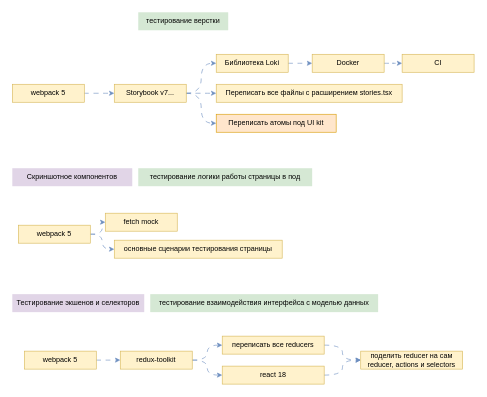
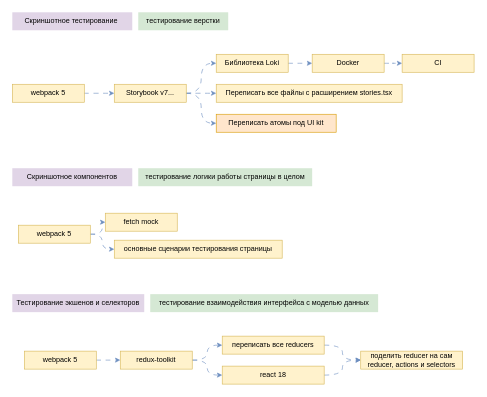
+ <mxCell id="2" value="Скриншотное тестирование&amp;nbsp;" style="text;html=1;strokeColor=none;fillColor=#e1d5e7;align=center;verticalAlign=middle;whiteSpace=wrap;rounded=0;" parent="1" vertex="1"><mxGeometry x="20" y="20" width="200" height="30" as="geometry" /></mxCell>
- <mxCell id="3" value="тестирование логики работы страницы в под" style="text;html=1;strokeColor=none;fillColor=#d5e8d4;align=center;verticalAlign=middle;whiteSpace=wrap;rounded=0;" parent="1" vertex="1"><mxGeometry x="230" y="280" width="290" height="30" as="geometry" /></mxCell>
+ <mxCell id="3" value="тестирование логики работы страницы в целом" style="text;html=1;strokeColor=none;fillColor=#d5e8d4;align=center;verticalAlign=middle;whiteSpace=wrap;rounded=0;" parent="1" vertex="1"><mxGeometry x="230" y="280" width="290" height="30" as="geometry" /></mxCell>
